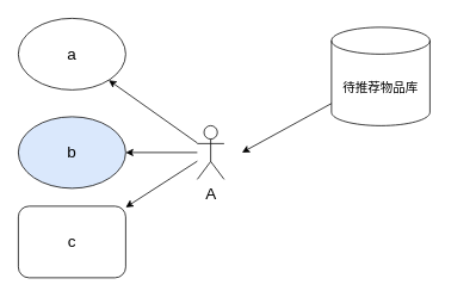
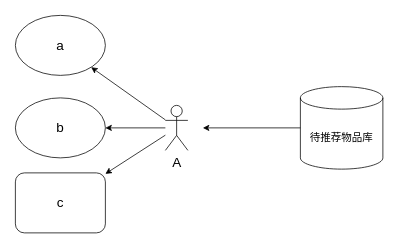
- <mxCell id="7" value="&lt;font style=&quot;font-size: 14px&quot;&gt;待推荐物品库&lt;/font&gt;" style="shape=cylinder3;whiteSpace=wrap;html=1;boundedLbl=1;backgroundOutline=1;size=15;" vertex="1" parent="1"><mxGeometry x="370" y="30" width="110" height="110" as="geometry" /></mxCell>
+ <mxCell id="7" value="&lt;font style=&quot;font-size: 14px&quot;&gt;待推荐物品库&lt;/font&gt;" style="shape=cylinder3;whiteSpace=wrap;html=1;boundedLbl=1;backgroundOutline=1;size=15;" vertex="1" parent="1"><mxGeometry x="400" y="115" width="110" height="110" as="geometry" /></mxCell>
- <mxCell id="5" value="&lt;font style=&quot;font-size: 18px&quot;&gt;b&lt;/font&gt;" style="ellipse;whiteSpace=wrap;html=1;fillColor=#dae8fc;" vertex="1" parent="1"><mxGeometry x="20" y="130" width="120" height="80" as="geometry" /></mxCell>
+ <mxCell id="5" value="&lt;font style=&quot;font-size: 18px&quot;&gt;b&lt;/font&gt;" style="ellipse;whiteSpace=wrap;html=1;" vertex="1" parent="1"><mxGeometry x="20" y="130" width="120" height="80" as="geometry" /></mxCell>
